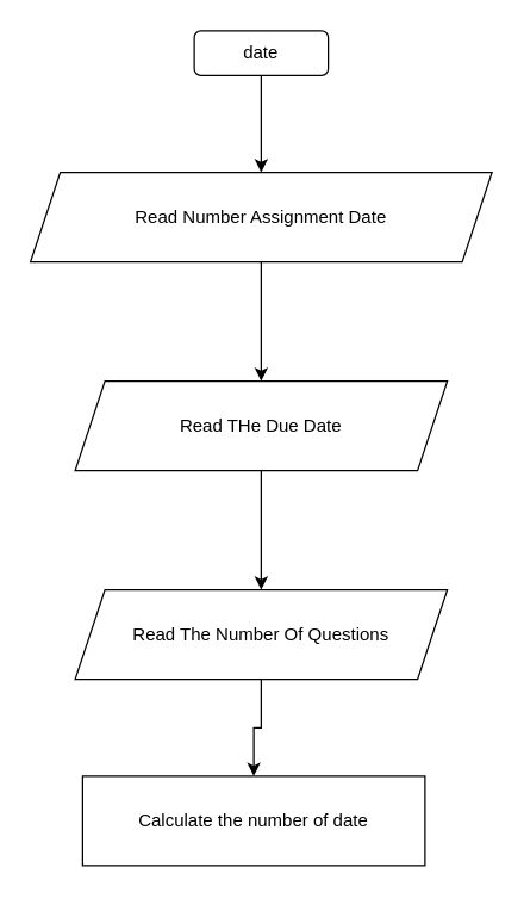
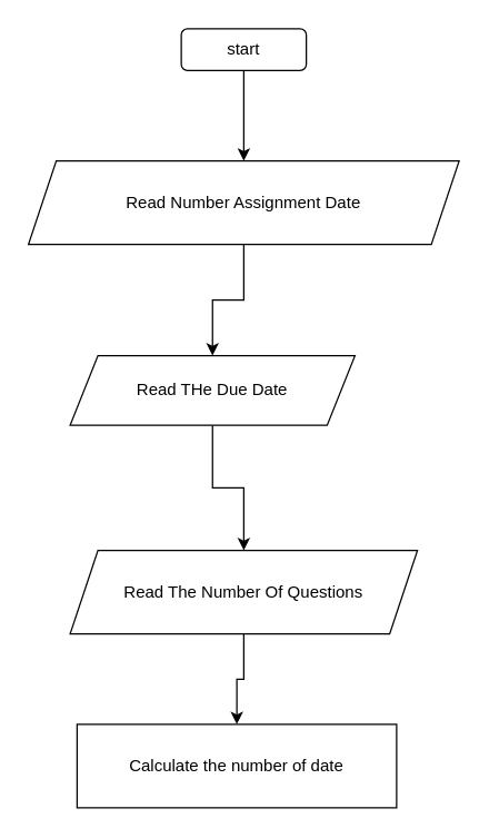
- <mxCell id="3" value="date" style="rounded=1;whiteSpace=wrap;html=1;" vertex="1" parent="1"><mxGeometry x="130" y="20" width="90" height="30" as="geometry" /></mxCell>
+ <mxCell id="3" value="start" style="rounded=1;whiteSpace=wrap;html=1;" vertex="1" parent="1"><mxGeometry x="130" y="20" width="90" height="30" as="geometry" /></mxCell>
- <mxCell id="7" value="Read THe Due Date" style="shape=parallelogram;perimeter=parallelogramPerimeter;whiteSpace=wrap;html=1;fixedSize=1;rounded=1;arcSize=0;" vertex="1" parent="1"><mxGeometry x="50" y="255" width="250" height="60" as="geometry" /></mxCell>
+ <mxCell id="7" value="Read THe Due Date" style="shape=parallelogram;perimeter=parallelogramPerimeter;whiteSpace=wrap;html=1;fixedSize=1;rounded=1;arcSize=0;" vertex="1" parent="1"><mxGeometry x="50" y="255" width="205" height="50" as="geometry" /></mxCell>
